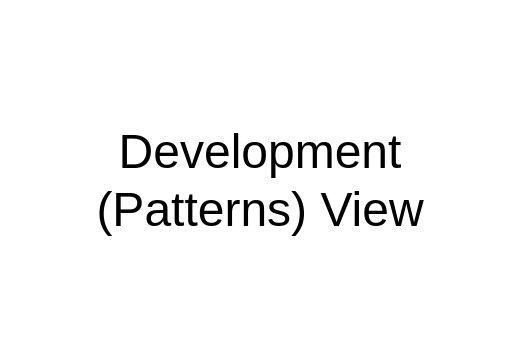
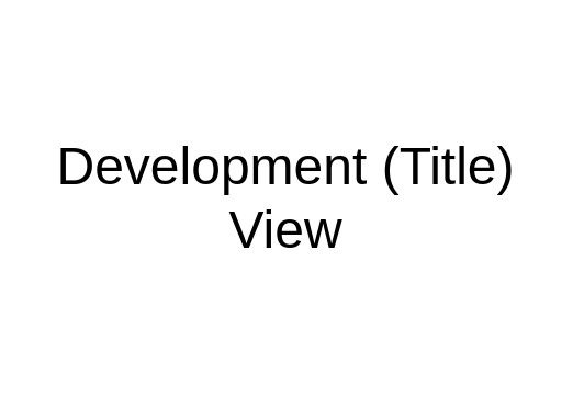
- <mxCell id="2" value="Development (Patterns) View" style="text;html=1;strokeColor=none;fillColor=none;align=center;verticalAlign=middle;whiteSpace=wrap;rounded=0;fontSize=48;opacity=30;" vertex="1" parent="1"><mxGeometry x="20" y="20" width="480" height="320" as="geometry" /></mxCell>
+ <mxCell id="2" value="Development (Title) View" style="text;html=1;strokeColor=none;fillColor=none;align=center;verticalAlign=middle;whiteSpace=wrap;rounded=0;fontSize=48;opacity=30;" vertex="1" parent="1"><mxGeometry x="20" y="20" width="480" height="320" as="geometry" /></mxCell>
